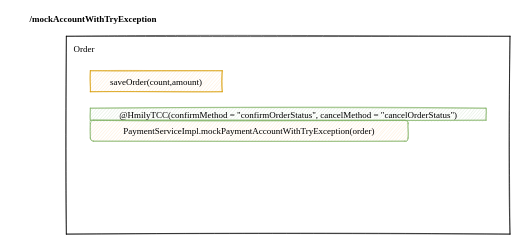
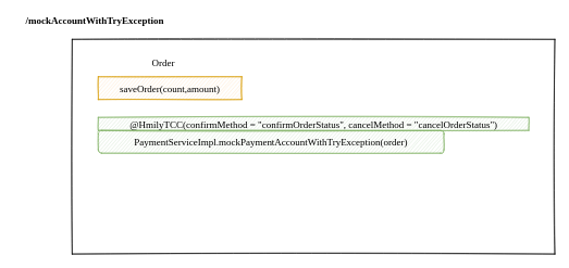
- <mxCell id="3" value="/mockAccountWithTryException" style="text;html=1;strokeColor=none;fillColor=none;align=center;verticalAlign=middle;whiteSpace=wrap;rounded=0;sketch=1;fontFamily=Comic Sans MS;fontSize=15;fontStyle=1" vertex="1" parent="1"><mxGeometry x="20" y="20" width="270" height="20" as="geometry" /></mxCell>
+ <mxCell id="3" value="/mockAccountWithTryException" style="text;html=1;strokeColor=none;fillColor=none;align=center;verticalAlign=middle;whiteSpace=wrap;rounded=0;sketch=1;fontFamily=Comic Sans MS;fontSize=15;fontStyle=1" vertex="1" parent="1"><mxGeometry x="10" y="20" width="270" height="20" as="geometry" /></mxCell>
- <mxCell id="4" value="Order" style="text;html=1;strokeColor=none;fillColor=none;align=center;verticalAlign=middle;whiteSpace=wrap;rounded=0;sketch=1;fontFamily=Comic Sans MS;fontSize=15;" vertex="1" parent="1"><mxGeometry x="120" y="70" width="40" height="20" as="geometry" /></mxCell>
+ <mxCell id="4" value="Order" style="text;html=1;strokeColor=none;fillColor=none;align=center;verticalAlign=middle;whiteSpace=wrap;rounded=0;sketch=1;fontFamily=Comic Sans MS;fontSize=15;" vertex="1" parent="1"><mxGeometry x="230" y="85" width="40" height="20" as="geometry" /></mxCell>
- <mxCell id="6" value="PaymentServiceImpl.mockPaymentAccountWithTryException(order)" style="rounded=1;whiteSpace=wrap;html=1;sketch=1;fontFamily=Comic Sans MS;fontSize=15;fillColor=#ffe6cc;strokeColor=#82b366;" vertex="1" parent="1"><mxGeometry x="150" y="200" width="530" height="35" as="geometry" /></mxCell>
+ <mxCell id="6" value="PaymentServiceImpl.mockPaymentAccountWithTryException(order)" style="rounded=1;whiteSpace=wrap;html=1;sketch=1;fontFamily=Comic Sans MS;fontSize=15;fillColor=#d5e8d4;strokeColor=#82b366;" vertex="1" parent="1"><mxGeometry x="150" y="200" width="530" height="35" as="geometry" /></mxCell>
